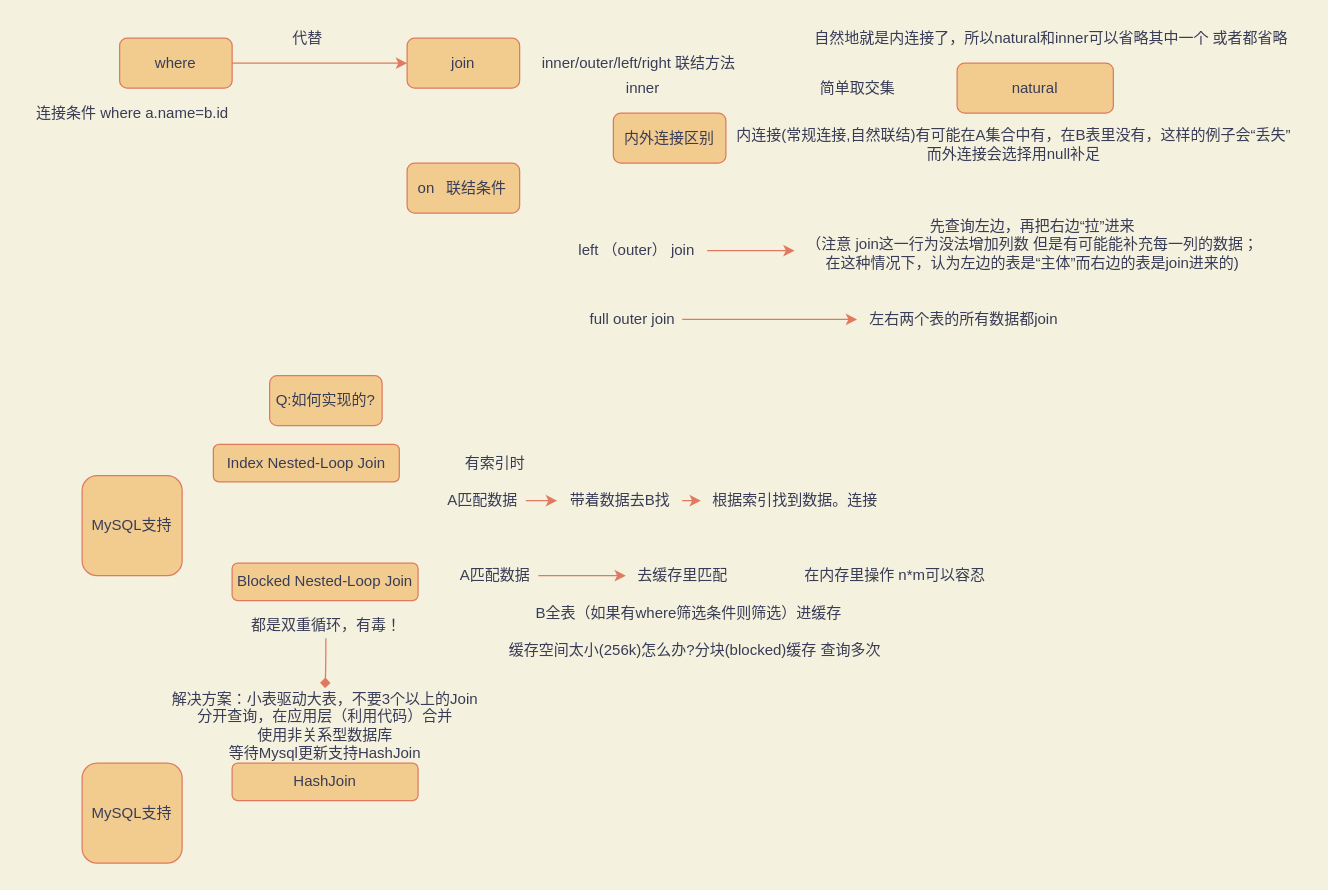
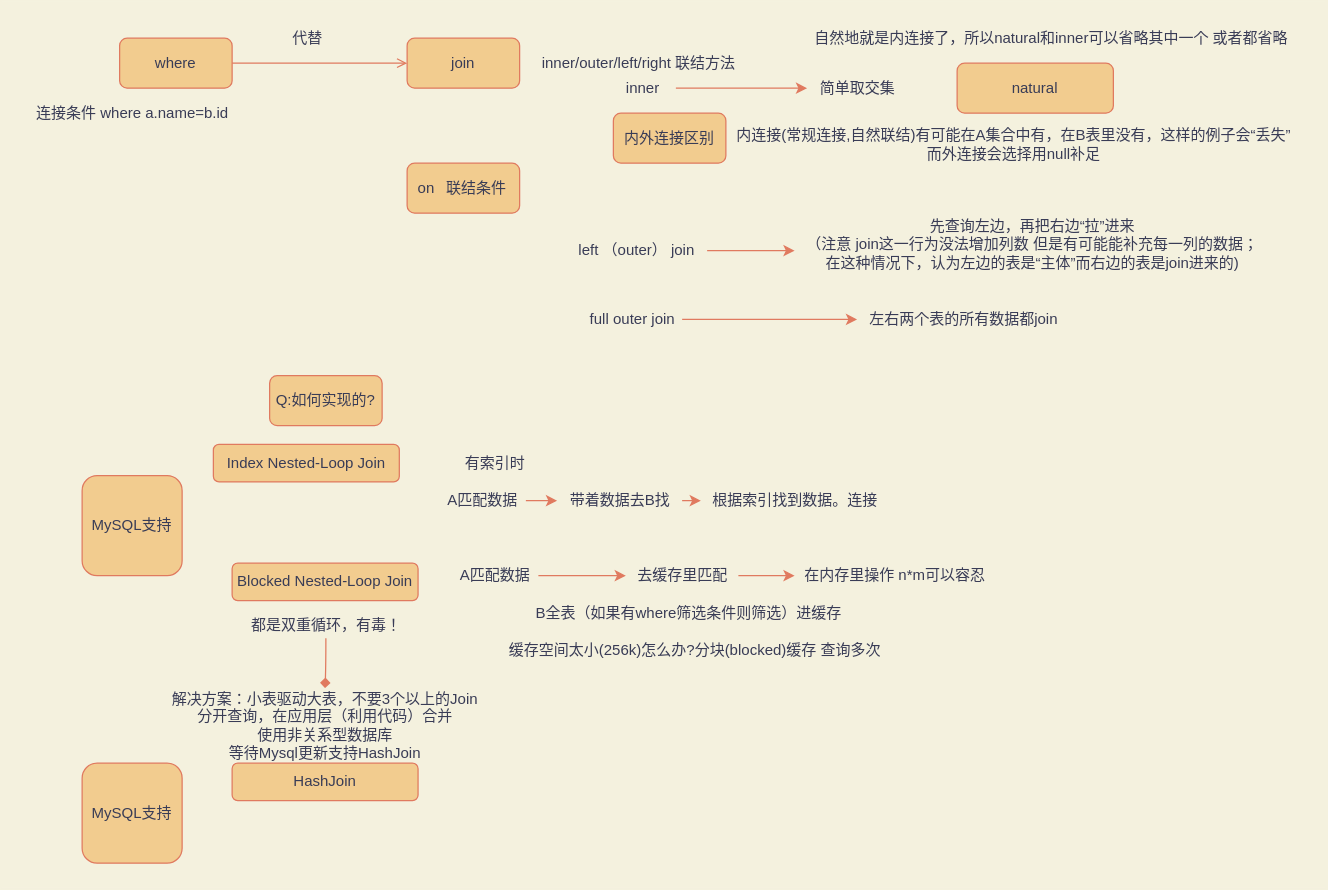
- <mxCell id="4" style="edgeStyle=orthogonalEdgeStyle;curved=1;rounded=1;sketch=0;orthogonalLoop=1;jettySize=auto;html=1;strokeColor=#E07A5F;fillColor=#F2CC8F;fontColor=#393C56;" edge="1" parent="1" source="5" target="3"><mxGeometry relative="1" as="geometry" /></mxCell>
+ <mxCell id="4" style="edgeStyle=orthogonalEdgeStyle;curved=1;rounded=1;sketch=0;orthogonalLoop=1;jettySize=auto;html=1;strokeColor=#E07A5F;fillColor=#F2CC8F;fontColor=#393C56;endArrow=open;" edge="1" parent="1" source="5" target="3"><mxGeometry relative="1" as="geometry" /></mxCell>
+ <mxCell id="10" value="" style="edgeStyle=orthogonalEdgeStyle;curved=1;rounded=1;sketch=0;orthogonalLoop=1;jettySize=auto;html=1;strokeColor=#E07A5F;fillColor=#F2CC8F;fontColor=#393C56;" edge="1" parent="1" source="11" target="15"><mxGeometry relative="1" as="geometry" /></mxCell>
+ <mxCell id="32" value="" style="edgeStyle=orthogonalEdgeStyle;curved=1;rounded=1;sketch=0;orthogonalLoop=1;jettySize=auto;html=1;strokeColor=#E07A5F;fillColor=#F2CC8F;fontColor=#393C56;" edge="1" parent="1" source="33" target="34"><mxGeometry relative="1" as="geometry" /></mxCell>
